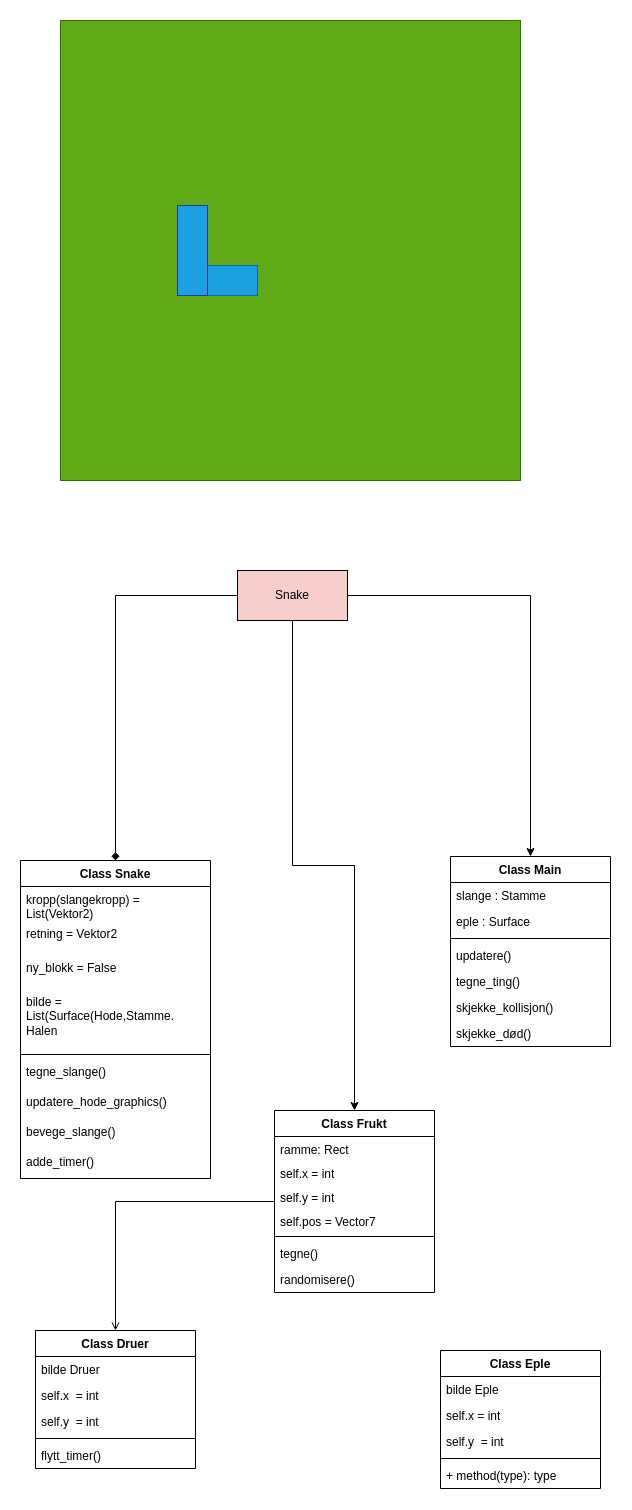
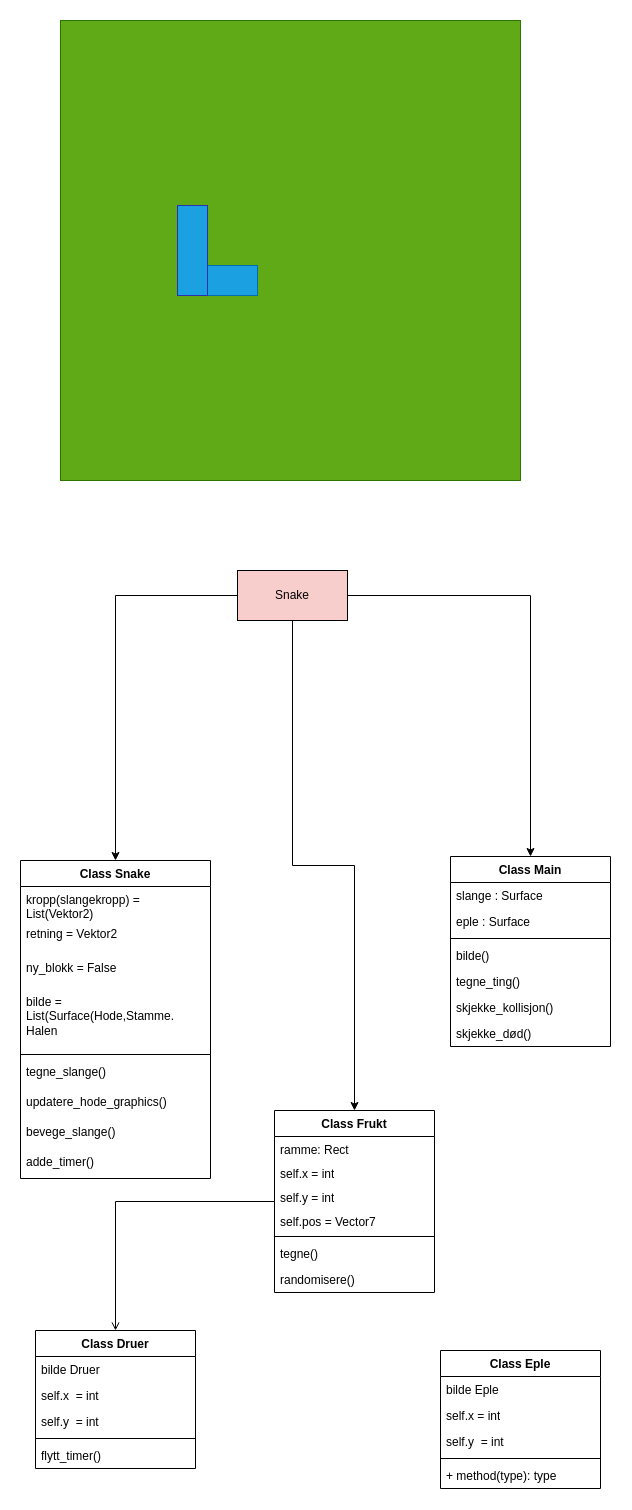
- <mxCell id="5" style="edgeStyle=orthogonalEdgeStyle;rounded=0;orthogonalLoop=1;jettySize=auto;html=1;endArrow=diamond;" parent="1" source="8" target="9" edge="1"><mxGeometry relative="1" as="geometry" /></mxCell>
+ <mxCell id="5" style="edgeStyle=orthogonalEdgeStyle;rounded=0;orthogonalLoop=1;jettySize=auto;html=1;" parent="1" source="8" target="9" edge="1"><mxGeometry relative="1" as="geometry" /></mxCell>
- <mxCell id="29" value="slange : Stamme" style="text;strokeColor=none;fillColor=none;align=left;verticalAlign=top;spacingLeft=4;spacingRight=4;overflow=hidden;rotatable=0;points=[[0,0.5],[1,0.5]];portConstraint=eastwest;whiteSpace=wrap;html=1;" parent="28" vertex="1"><mxGeometry y="26" width="160" height="26" as="geometry" /></mxCell>
+ <mxCell id="29" value="slange : Surface" style="text;strokeColor=none;fillColor=none;align=left;verticalAlign=top;spacingLeft=4;spacingRight=4;overflow=hidden;rotatable=0;points=[[0,0.5],[1,0.5]];portConstraint=eastwest;whiteSpace=wrap;html=1;" parent="28" vertex="1"><mxGeometry y="26" width="160" height="26" as="geometry" /></mxCell>
- <mxCell id="32" value="updatere()" style="text;strokeColor=none;fillColor=none;align=left;verticalAlign=top;spacingLeft=4;spacingRight=4;overflow=hidden;rotatable=0;points=[[0,0.5],[1,0.5]];portConstraint=eastwest;whiteSpace=wrap;html=1;" parent="28" vertex="1"><mxGeometry y="86" width="160" height="26" as="geometry" /></mxCell>
+ <mxCell id="32" value="bilde()" style="text;strokeColor=none;fillColor=none;align=left;verticalAlign=top;spacingLeft=4;spacingRight=4;overflow=hidden;rotatable=0;points=[[0,0.5],[1,0.5]];portConstraint=eastwest;whiteSpace=wrap;html=1;" parent="28" vertex="1"><mxGeometry y="86" width="160" height="26" as="geometry" /></mxCell>
